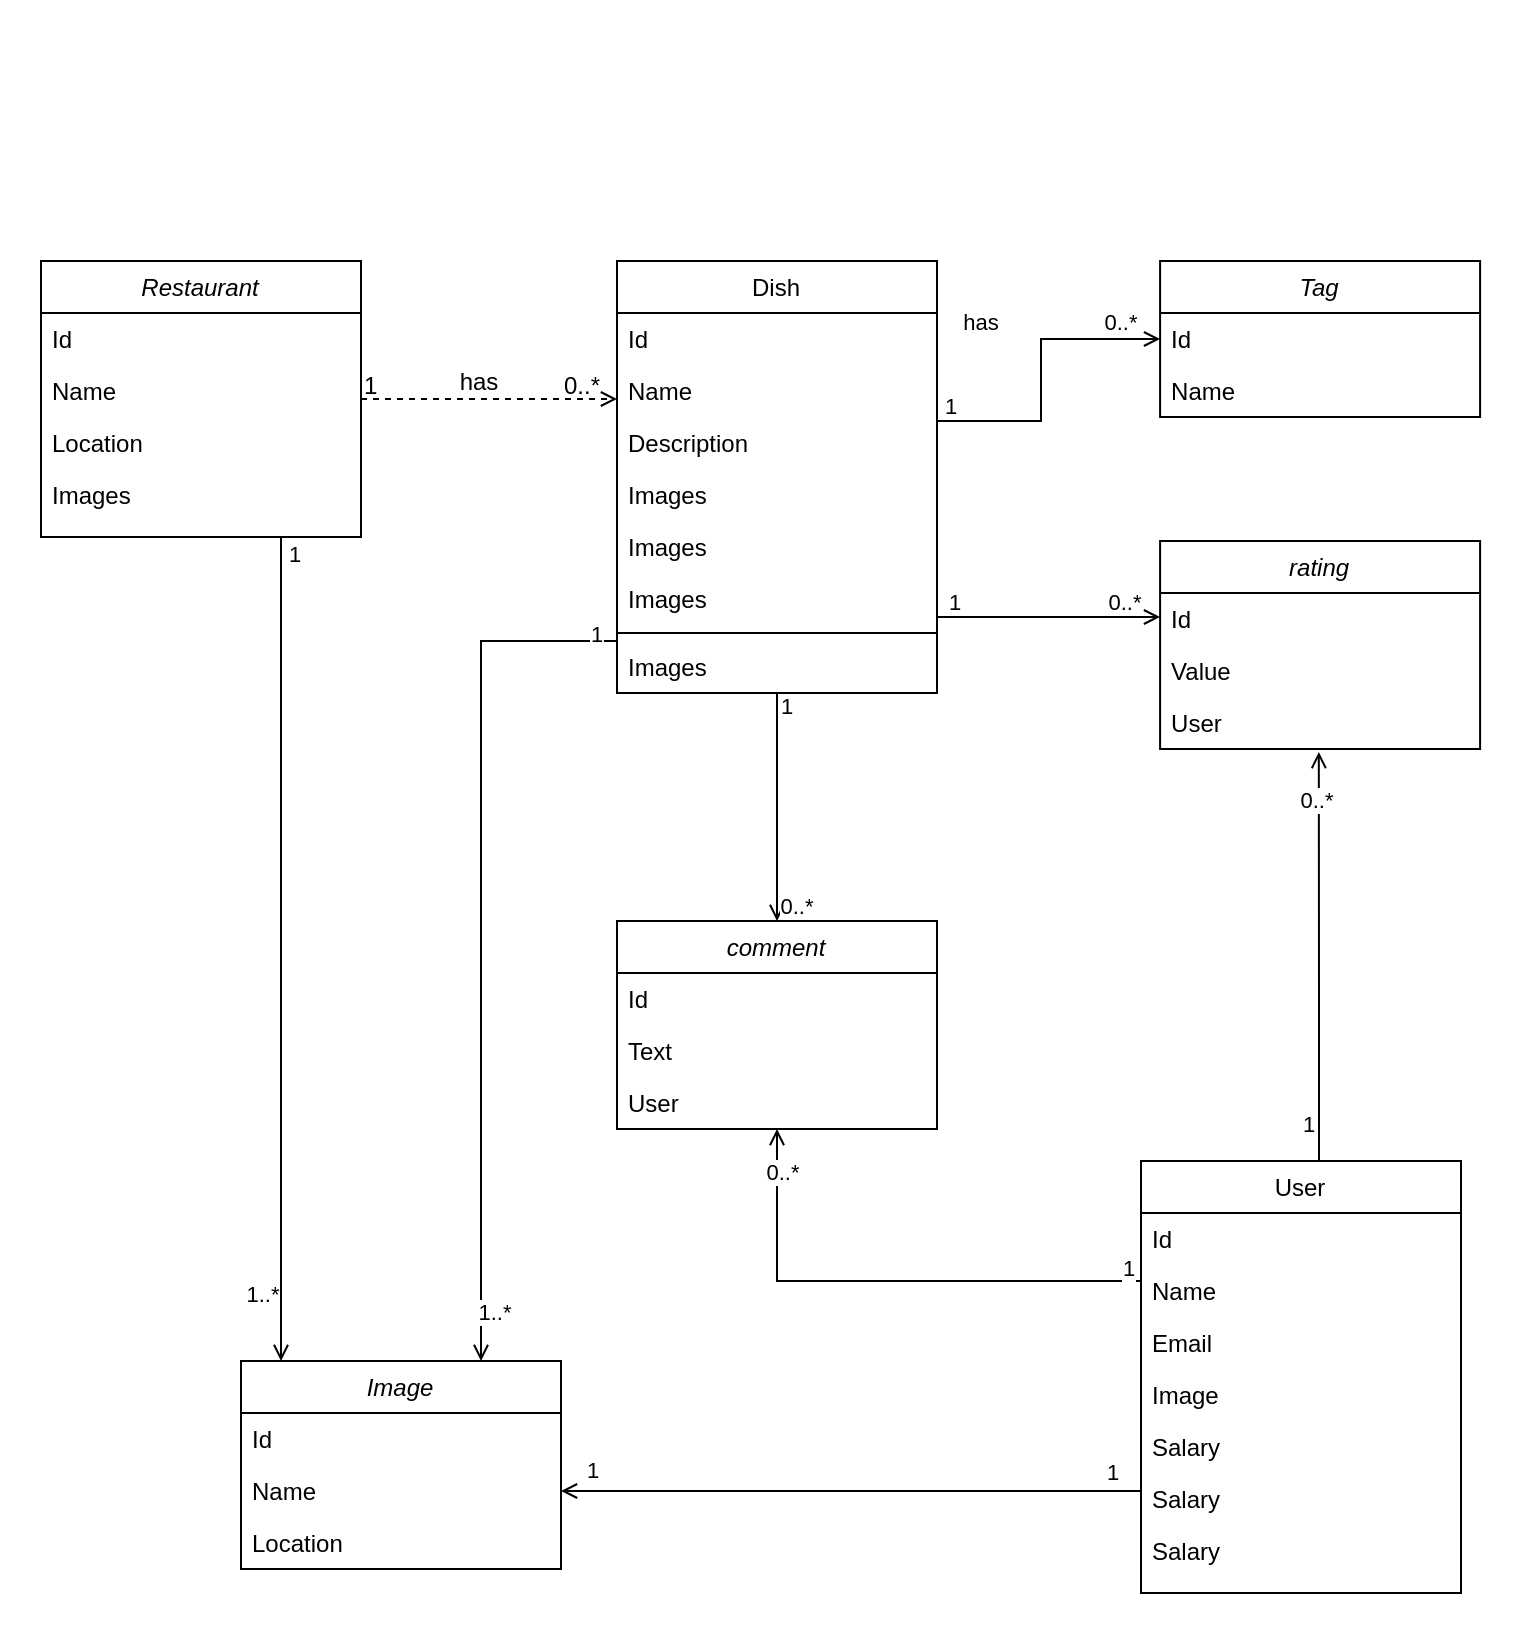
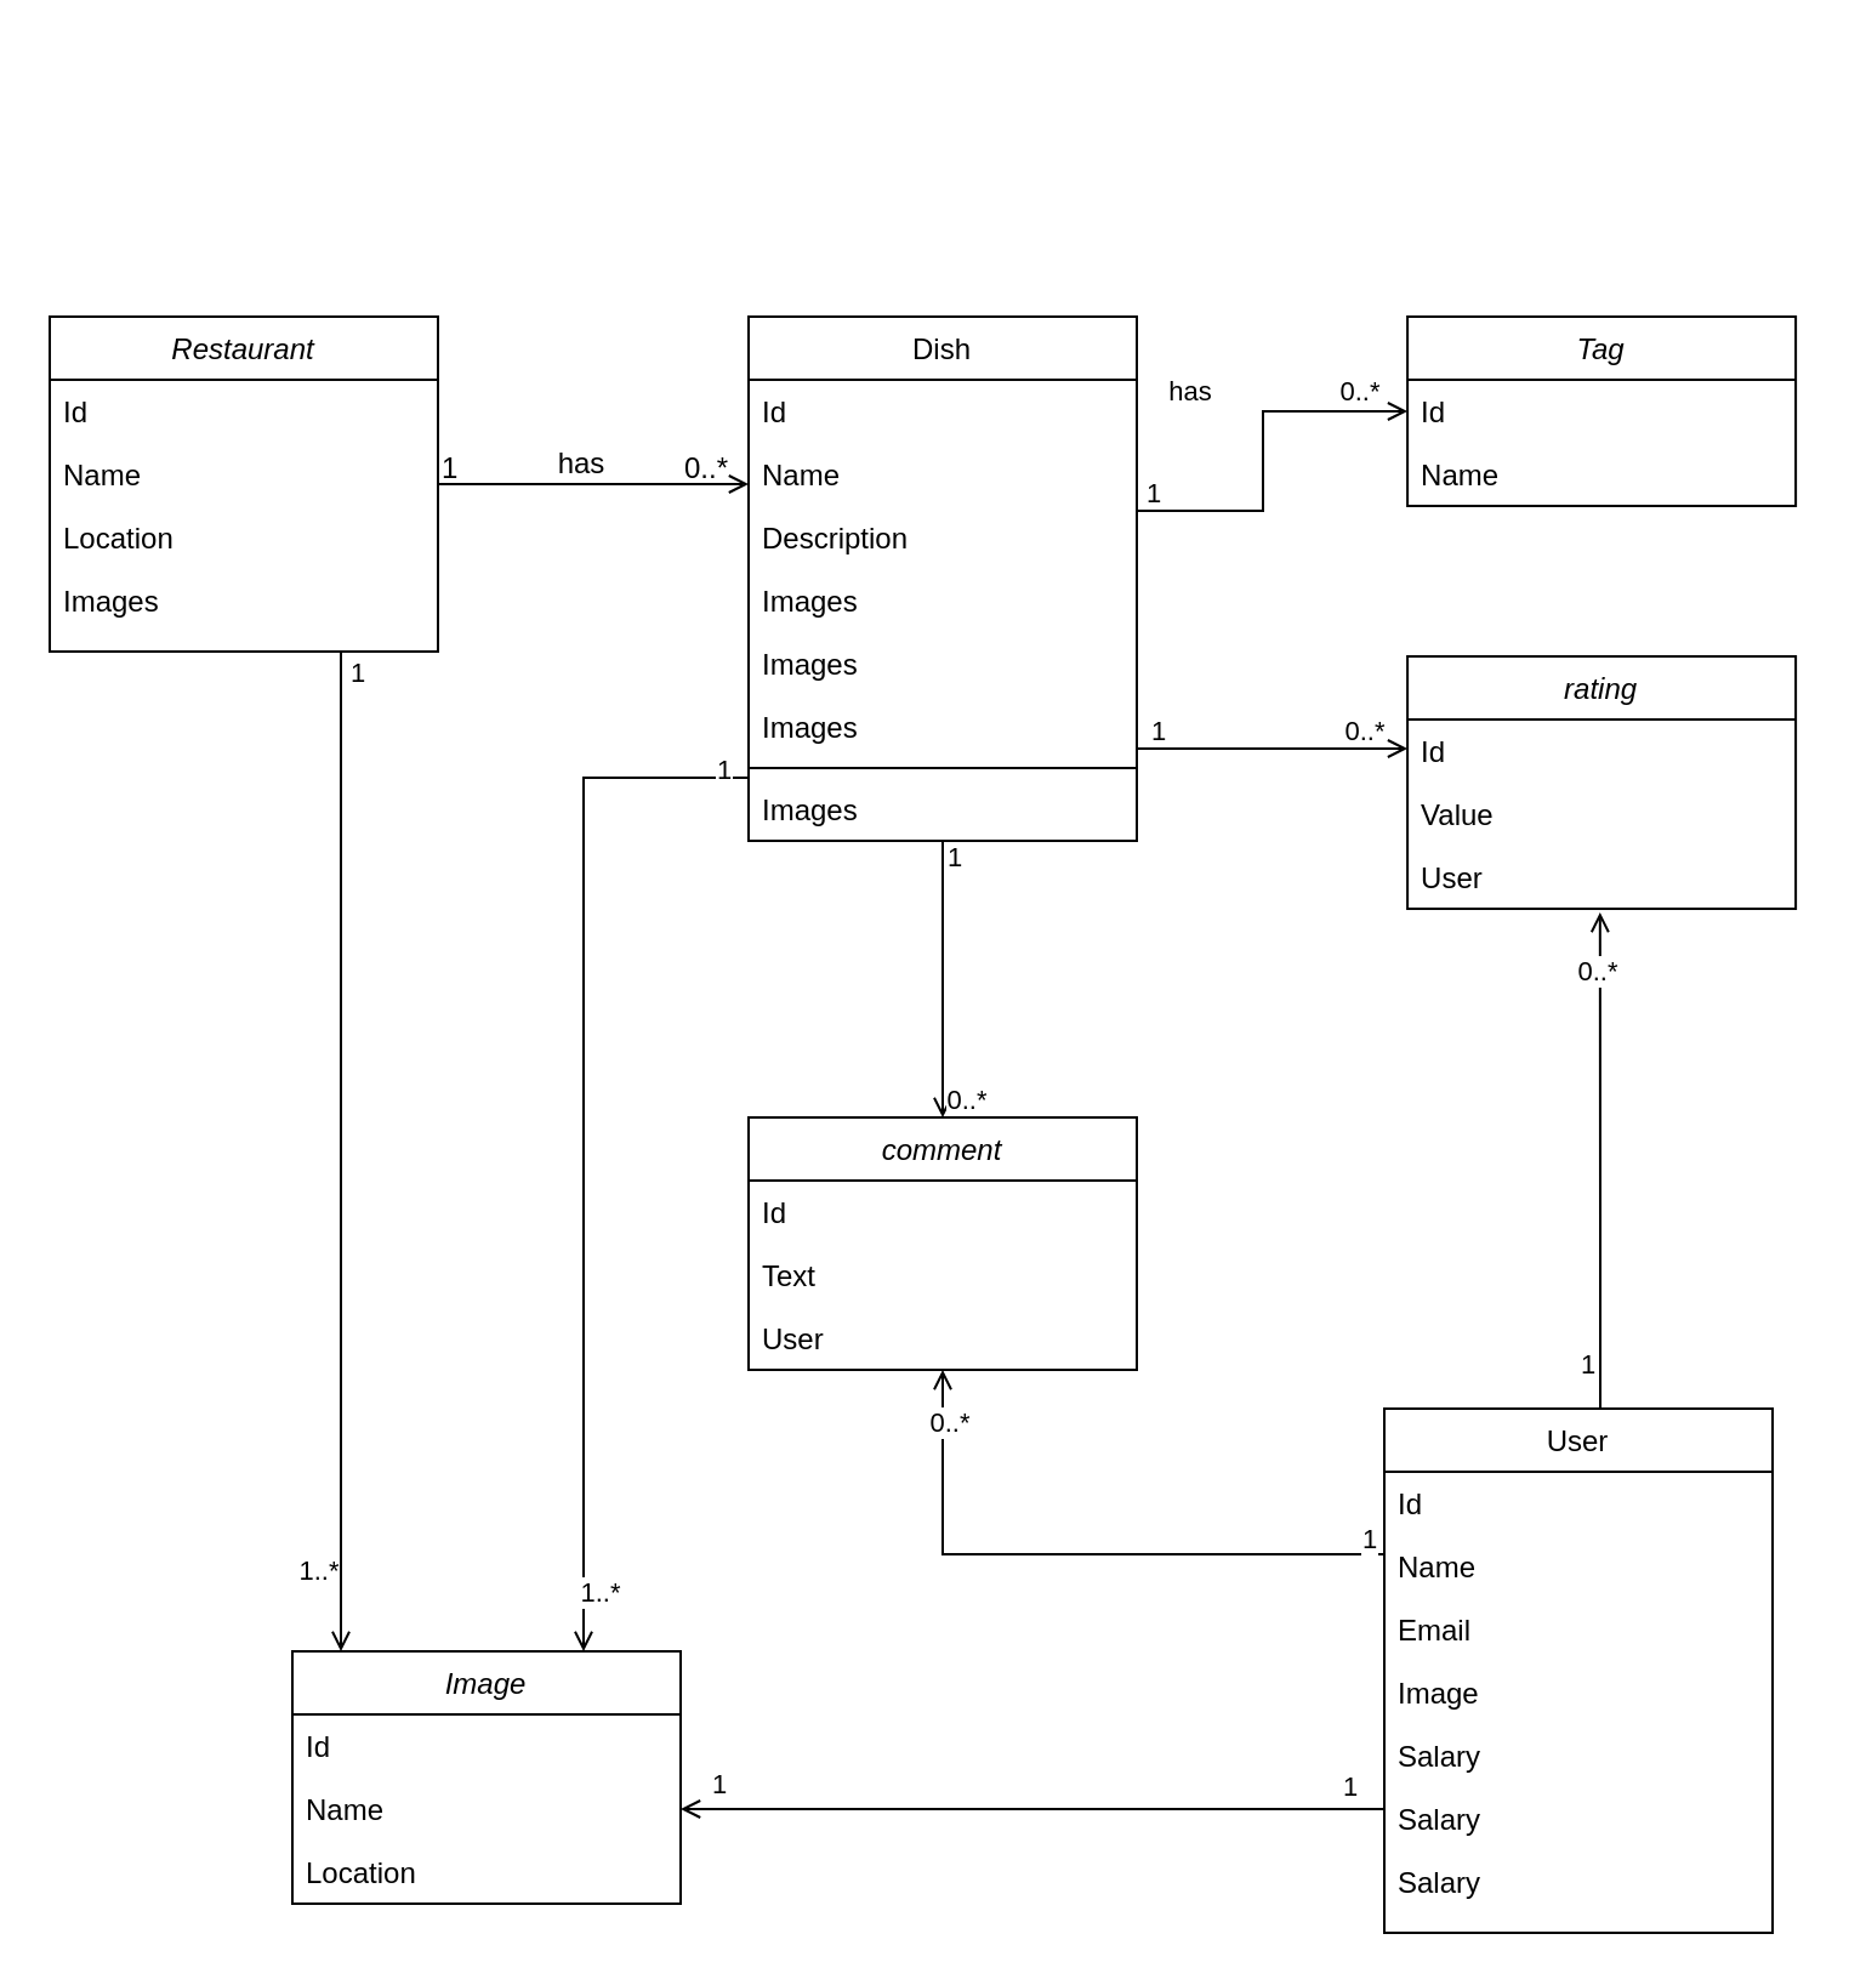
- <mxCell id="49" value="" style="endArrow=open;shadow=0;strokeWidth=1;rounded=0;endFill=1;edgeStyle=elbowEdgeStyle;elbow=vertical;dashed=1;" parent="1" source="5" target="40" edge="1"><mxGeometry x="0.5" y="41" relative="1" as="geometry"><mxPoint x="180" y="202" as="sourcePoint" /><mxPoint x="340" y="202" as="targetPoint" /><mxPoint x="-40" y="32" as="offset" /></mxGeometry></mxCell>
+ <mxCell id="49" value="" style="endArrow=open;shadow=0;strokeWidth=1;rounded=0;endFill=1;edgeStyle=elbowEdgeStyle;elbow=vertical;" parent="1" source="5" target="40" edge="1"><mxGeometry x="0.5" y="41" relative="1" as="geometry"><mxPoint x="180" y="202" as="sourcePoint" /><mxPoint x="340" y="202" as="targetPoint" /><mxPoint x="-40" y="32" as="offset" /></mxGeometry></mxCell>
